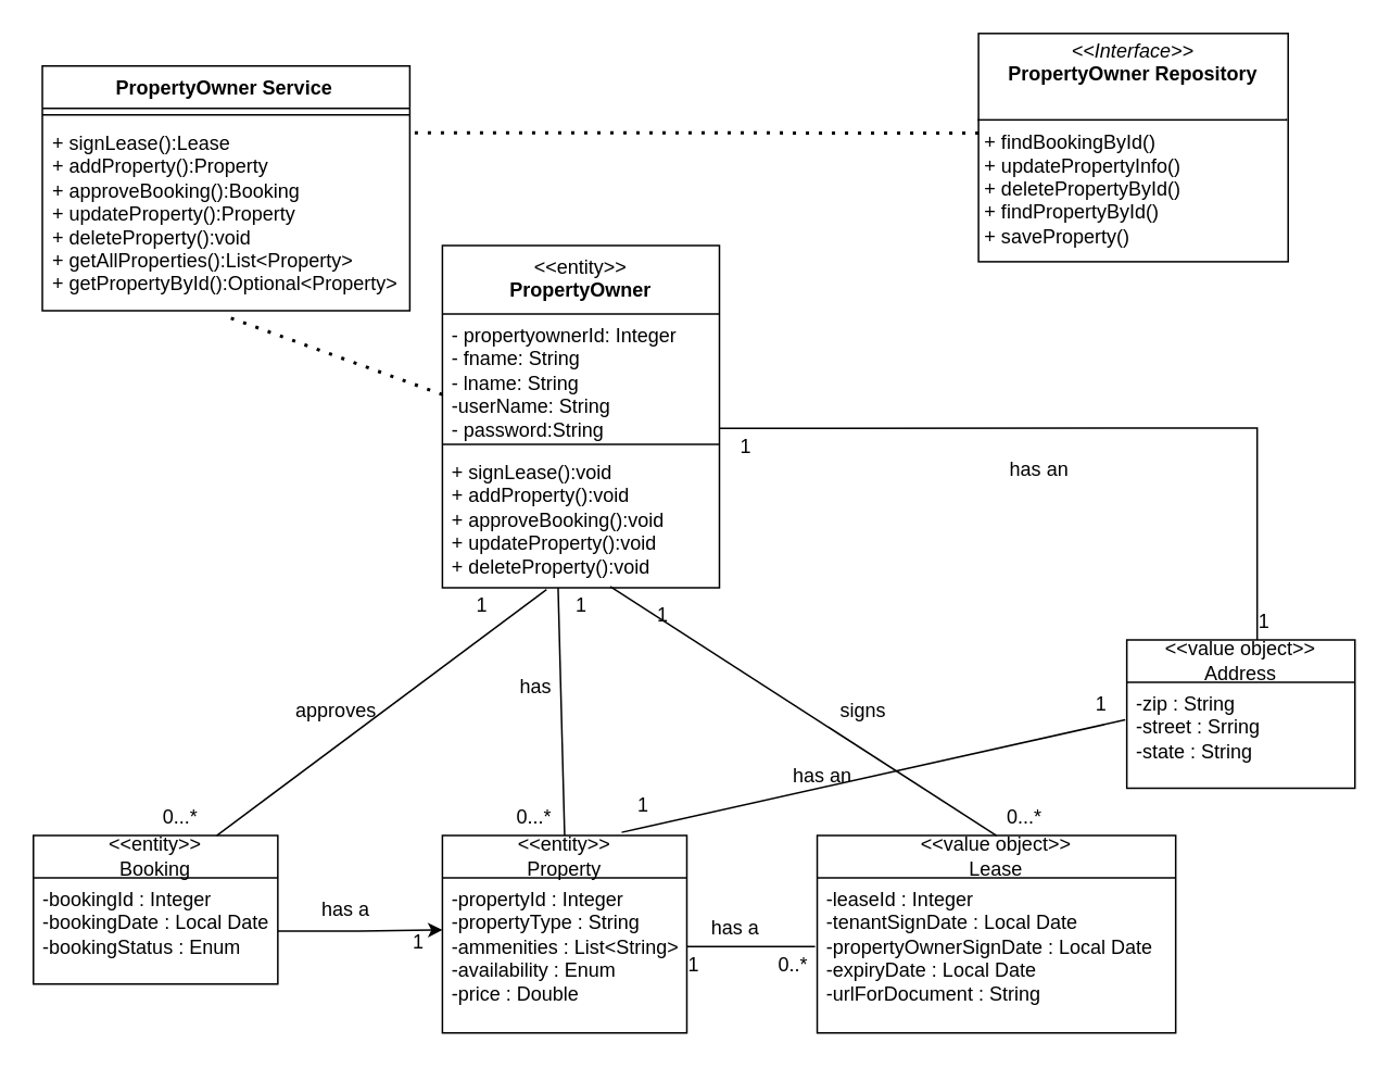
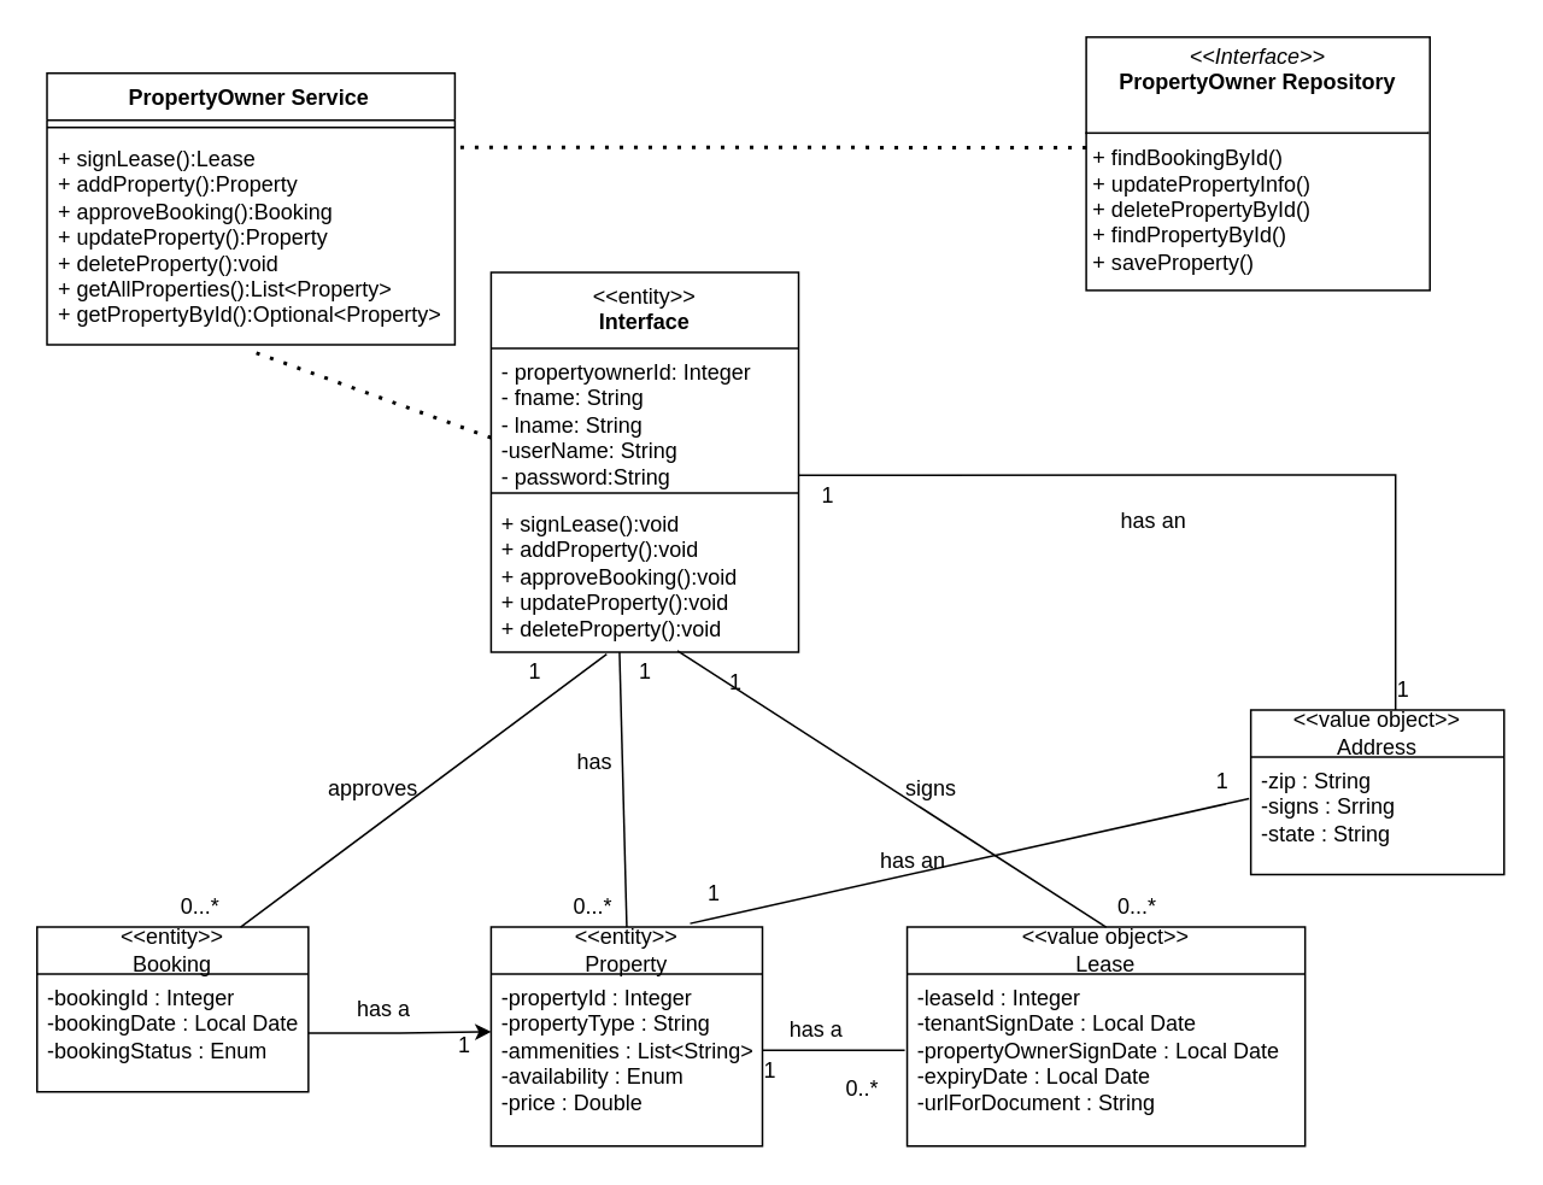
- <mxCell id="29" value="&lt;span style=&quot;font-weight: 400;&quot;&gt;&amp;lt;&amp;lt;entity&amp;gt;&amp;gt;&lt;/span&gt;&lt;br style=&quot;font-weight: 400;&quot;&gt;PropertyOwner" style="swimlane;fontStyle=1;align=center;verticalAlign=top;childLayout=stackLayout;horizontal=1;startSize=42;horizontalStack=0;resizeParent=1;resizeParentMax=0;resizeLast=0;collapsible=1;marginBottom=0;whiteSpace=wrap;html=1;" parent="1" vertex="1"><mxGeometry x="271" y="150" width="170" height="210" as="geometry" /></mxCell>
+ <mxCell id="29" value="&lt;span style=&quot;font-weight: 400;&quot;&gt;&amp;lt;&amp;lt;entity&amp;gt;&amp;gt;&lt;/span&gt;&lt;br style=&quot;font-weight: 400;&quot;&gt;Interface" style="swimlane;fontStyle=1;align=center;verticalAlign=top;childLayout=stackLayout;horizontal=1;startSize=42;horizontalStack=0;resizeParent=1;resizeParentMax=0;resizeLast=0;collapsible=1;marginBottom=0;whiteSpace=wrap;html=1;" parent="1" vertex="1"><mxGeometry x="271" y="150" width="170" height="210" as="geometry" /></mxCell>
- <mxCell id="17" value="signs" style="text;html=1;align=center;verticalAlign=middle;whiteSpace=wrap;rounded=0;" parent="1" vertex="1"><mxGeometry x="506" y="428.75" width="47" height="15" as="geometry" /></mxCell>
+ <mxCell id="17" value="signs" style="text;html=1;align=center;verticalAlign=middle;whiteSpace=wrap;rounded=0;" parent="1" vertex="1"><mxGeometry x="491" y="428.75" width="47" height="15" as="geometry" /></mxCell>
- <mxCell id="9" value="&lt;div&gt;-zip : String&lt;/div&gt;&lt;div&gt;-street : Srring&lt;/div&gt;&lt;div&gt;-state : String&lt;/div&gt;" style="text;strokeColor=none;fillColor=none;align=left;verticalAlign=top;spacingLeft=4;spacingRight=4;overflow=hidden;rotatable=0;points=[[0,0.5],[1,0.5]];portConstraint=eastwest;whiteSpace=wrap;html=1;" parent="8" vertex="1"><mxGeometry y="26" width="140" height="65" as="geometry" /></mxCell>
+ <mxCell id="9" value="&lt;div&gt;-zip : String&lt;/div&gt;&lt;div&gt;-signs : Srring&lt;/div&gt;&lt;div&gt;-state : String&lt;/div&gt;" style="text;strokeColor=none;fillColor=none;align=left;verticalAlign=top;spacingLeft=4;spacingRight=4;overflow=hidden;rotatable=0;points=[[0,0.5],[1,0.5]];portConstraint=eastwest;whiteSpace=wrap;html=1;" parent="8" vertex="1"><mxGeometry y="26" width="140" height="65" as="geometry" /></mxCell>
- <mxCell id="24" value="0..*" style="text;html=1;align=center;verticalAlign=middle;whiteSpace=wrap;rounded=0;" parent="1" vertex="1"><mxGeometry x="472" y="581" width="29" height="22" as="geometry" /></mxCell>
+ <mxCell id="24" value="0..*" style="text;html=1;align=center;verticalAlign=middle;whiteSpace=wrap;rounded=0;" parent="1" vertex="1"><mxGeometry x="462" y="591" width="29" height="22" as="geometry" /></mxCell>
